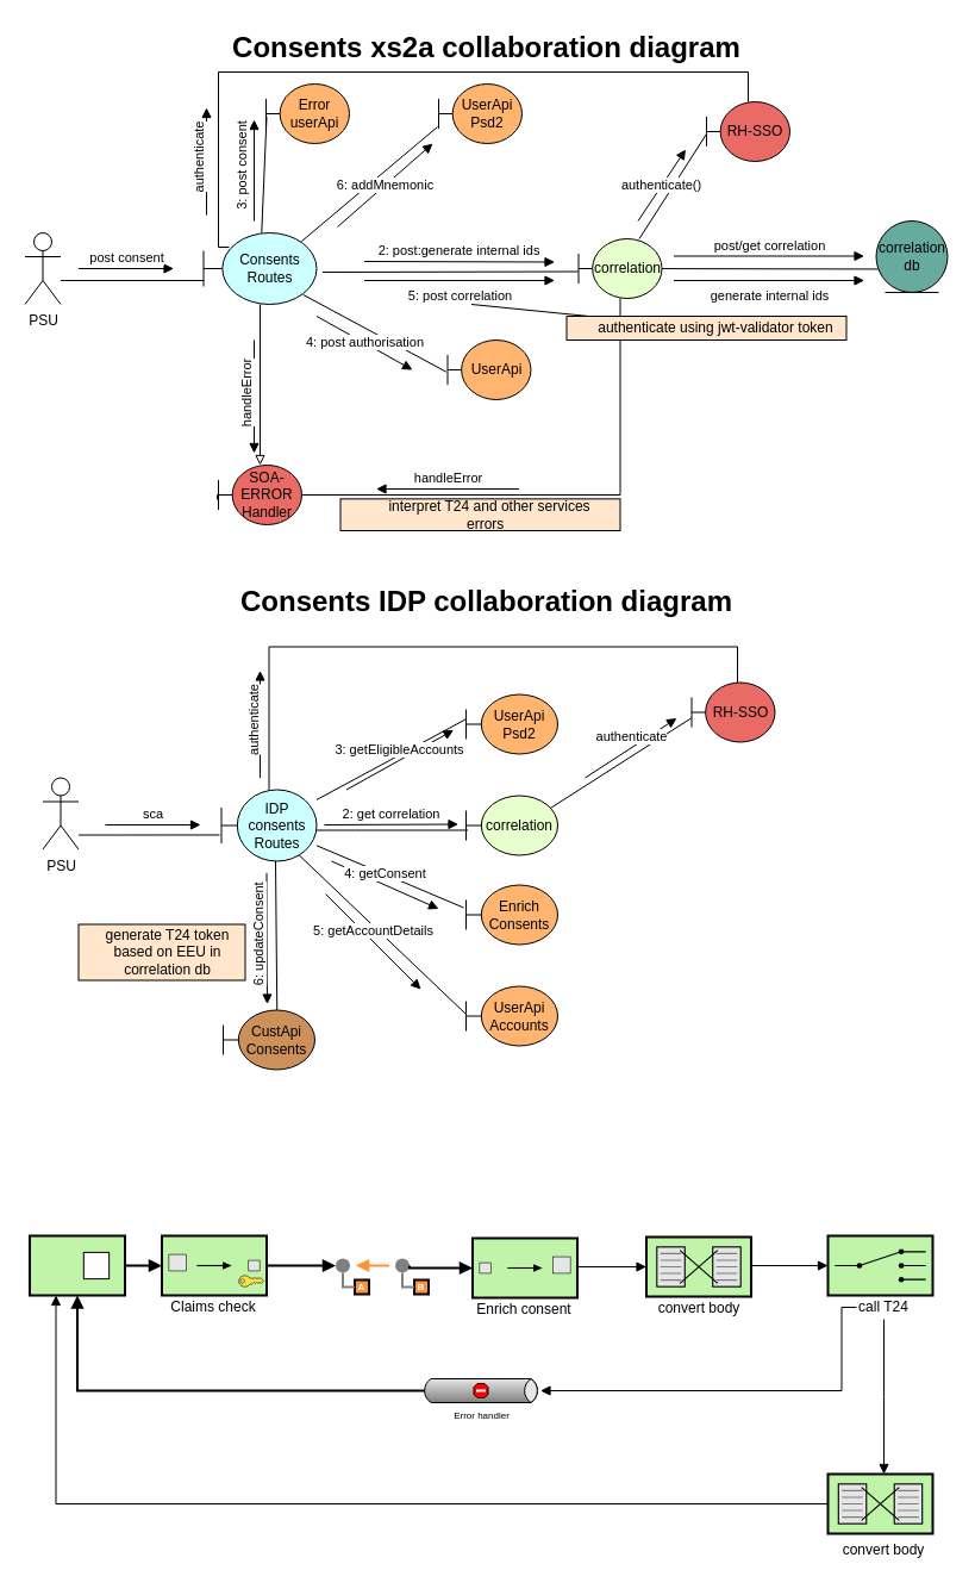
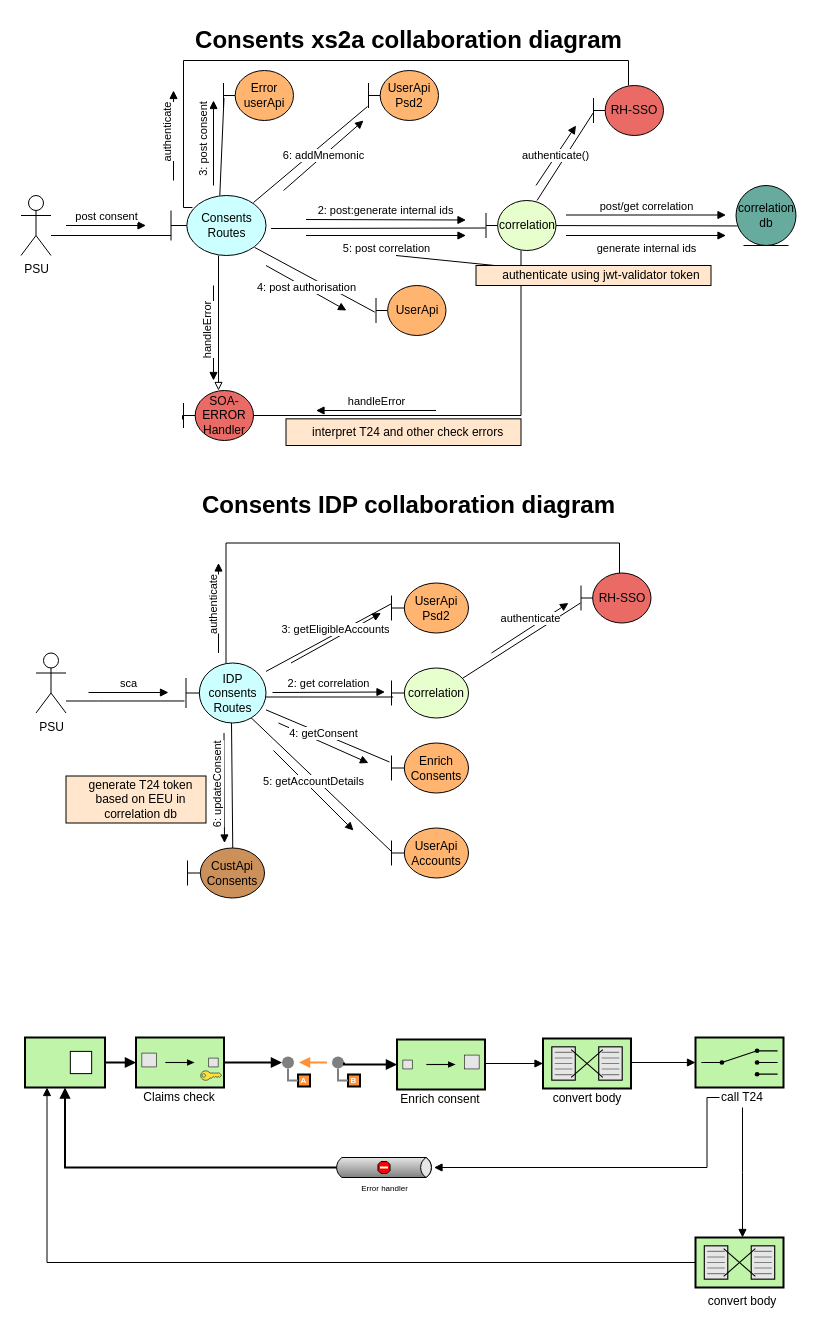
- <mxCell id="40" value="interpret T24 and other services errors&amp;nbsp;&amp;nbsp;" style="text;html=1;strokeColor=none;fillColor=none;align=center;verticalAlign=middle;whiteSpace=wrap;rounded=0;" vertex="1" parent="38"><mxGeometry x="20" y="13.333" width="210" height="26.667" as="geometry" /></mxCell>
+ <mxCell id="40" value="interpret T24 and other check errors&amp;nbsp;&amp;nbsp;" style="text;html=1;strokeColor=none;fillColor=none;align=center;verticalAlign=middle;whiteSpace=wrap;rounded=0;" vertex="1" parent="38"><mxGeometry x="20" y="13.333" width="210" height="26.667" as="geometry" /></mxCell>
- <mxCell id="76" value="Error handler" style="strokeWidth=1;strokeColor=#000000;dashed=0;align=center;html=1;fontSize=8;shape=mxgraph.eip.deadLetterChannel;verticalLabelPosition=bottom;labelBackgroundColor=#ffffff;verticalAlign=top;" vertex="1" parent="1"><mxGeometry x="353.5" y="1157" width="100" height="20" as="geometry" /></mxCell>
+ <mxCell id="76" value="Error handler" style="strokeWidth=1;strokeColor=#000000;dashed=0;align=center;html=1;fontSize=8;shape=mxgraph.eip.deadLetterChannel;verticalLabelPosition=bottom;labelBackgroundColor=#ffffff;verticalAlign=top;" vertex="1" parent="1"><mxGeometry x="333.5" y="1157" width="100" height="20" as="geometry" /></mxCell>
